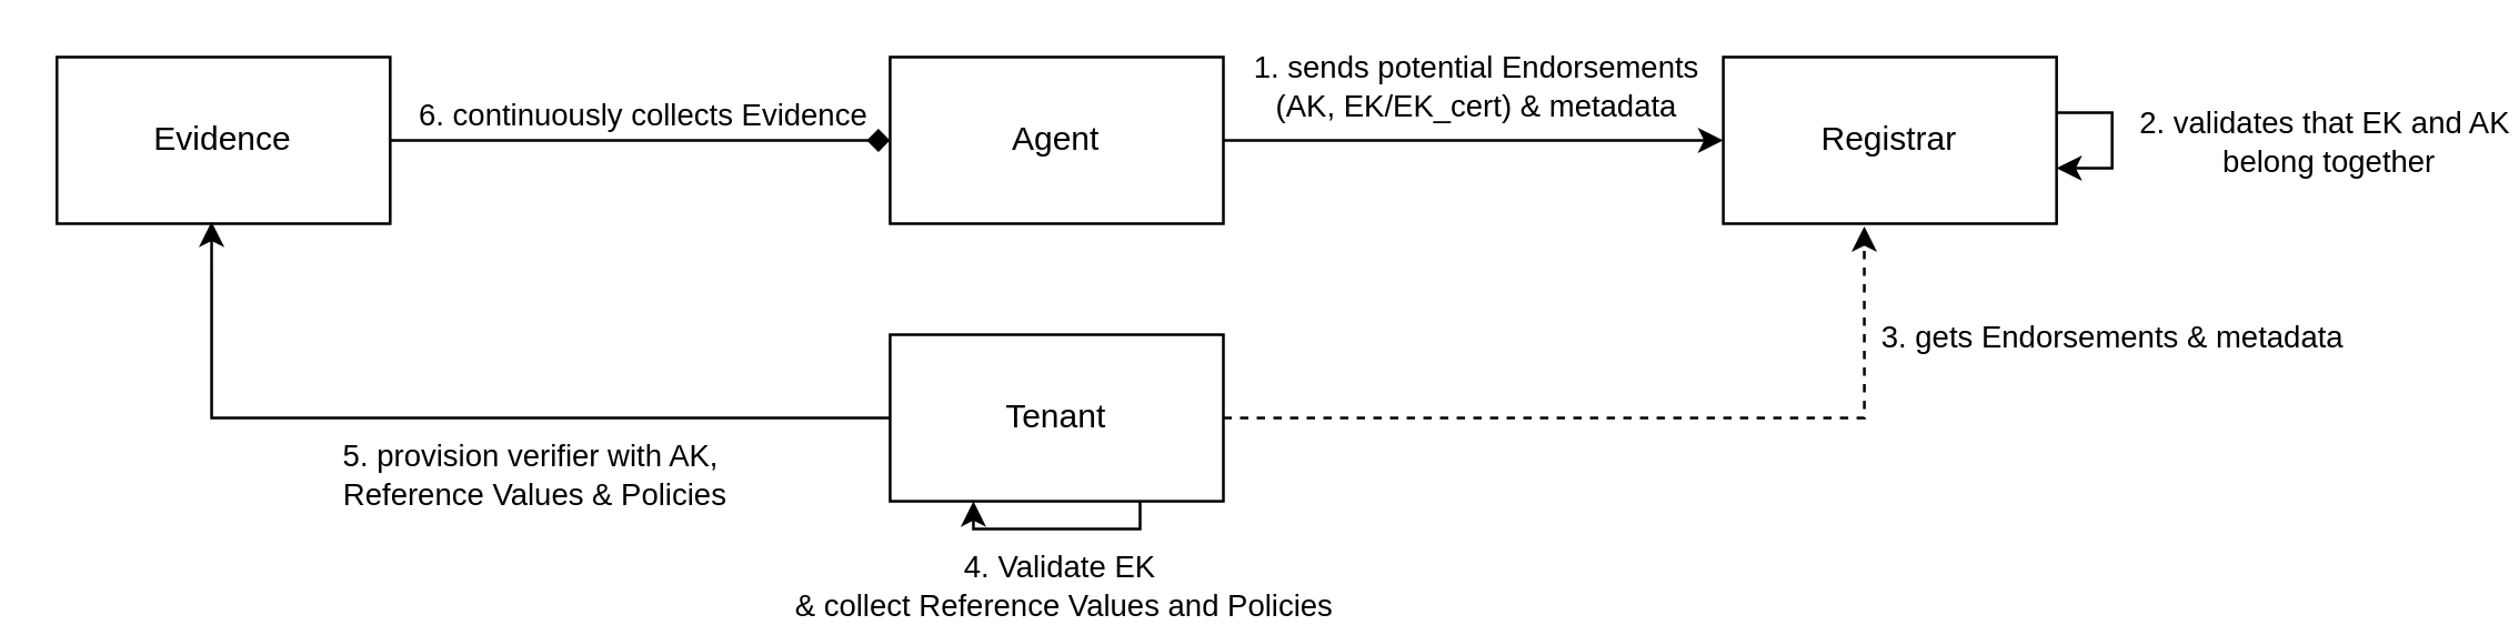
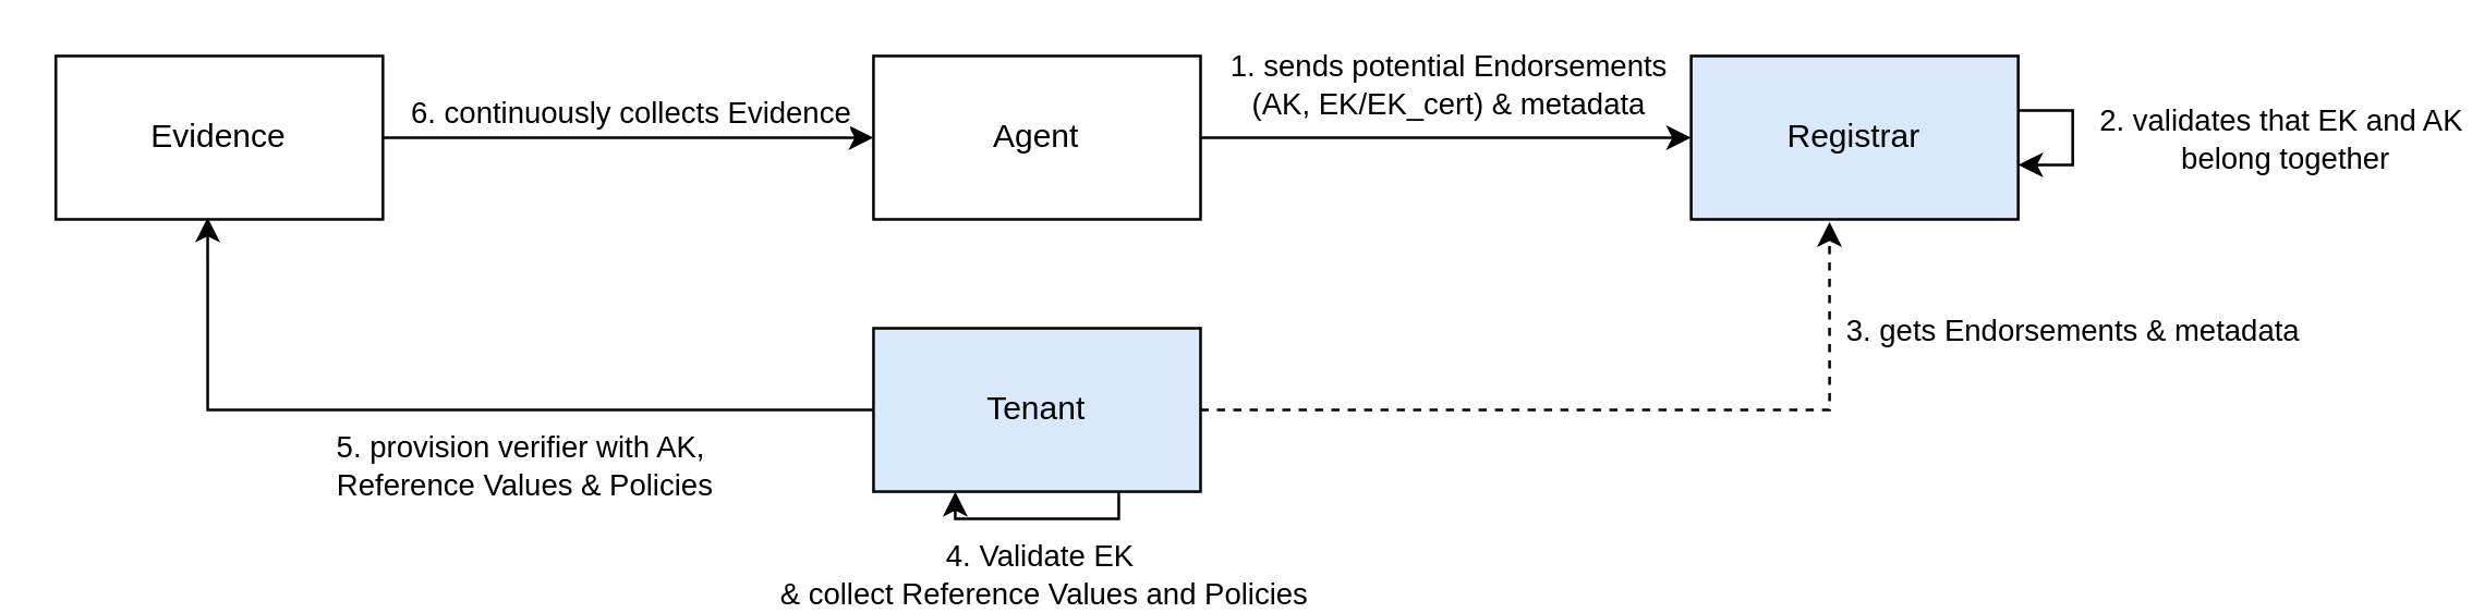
- <mxCell id="2" style="edgeStyle=orthogonalEdgeStyle;rounded=0;orthogonalLoop=1;jettySize=auto;html=1;entryX=0;entryY=0.5;entryDx=0;entryDy=0;endArrow=diamond;" edge="1" parent="1" source="4" target="7"><mxGeometry relative="1" as="geometry" /></mxCell>
+ <mxCell id="2" style="edgeStyle=orthogonalEdgeStyle;rounded=0;orthogonalLoop=1;jettySize=auto;html=1;entryX=0;entryY=0.5;entryDx=0;entryDy=0;" edge="1" parent="1" source="4" target="7"><mxGeometry relative="1" as="geometry" /></mxCell>
- <mxCell id="9" value="Registrar" style="rounded=0;whiteSpace=wrap;html=1;" vertex="1" parent="1"><mxGeometry x="620" y="20" width="120" height="60" as="geometry" /></mxCell>
+ <mxCell id="9" value="Registrar" style="rounded=0;whiteSpace=wrap;html=1;fillColor=#dae8fc;" vertex="1" parent="1"><mxGeometry x="620" y="20" width="120" height="60" as="geometry" /></mxCell>
- <mxCell id="8" value="&lt;div&gt;Tenant&lt;/div&gt;" style="rounded=0;whiteSpace=wrap;html=1;" vertex="1" parent="1"><mxGeometry x="320" y="120" width="120" height="60" as="geometry" /></mxCell>
+ <mxCell id="8" value="&lt;div&gt;Tenant&lt;/div&gt;" style="rounded=0;whiteSpace=wrap;html=1;fillColor=#dae8fc;" vertex="1" parent="1"><mxGeometry x="320" y="120" width="120" height="60" as="geometry" /></mxCell>
